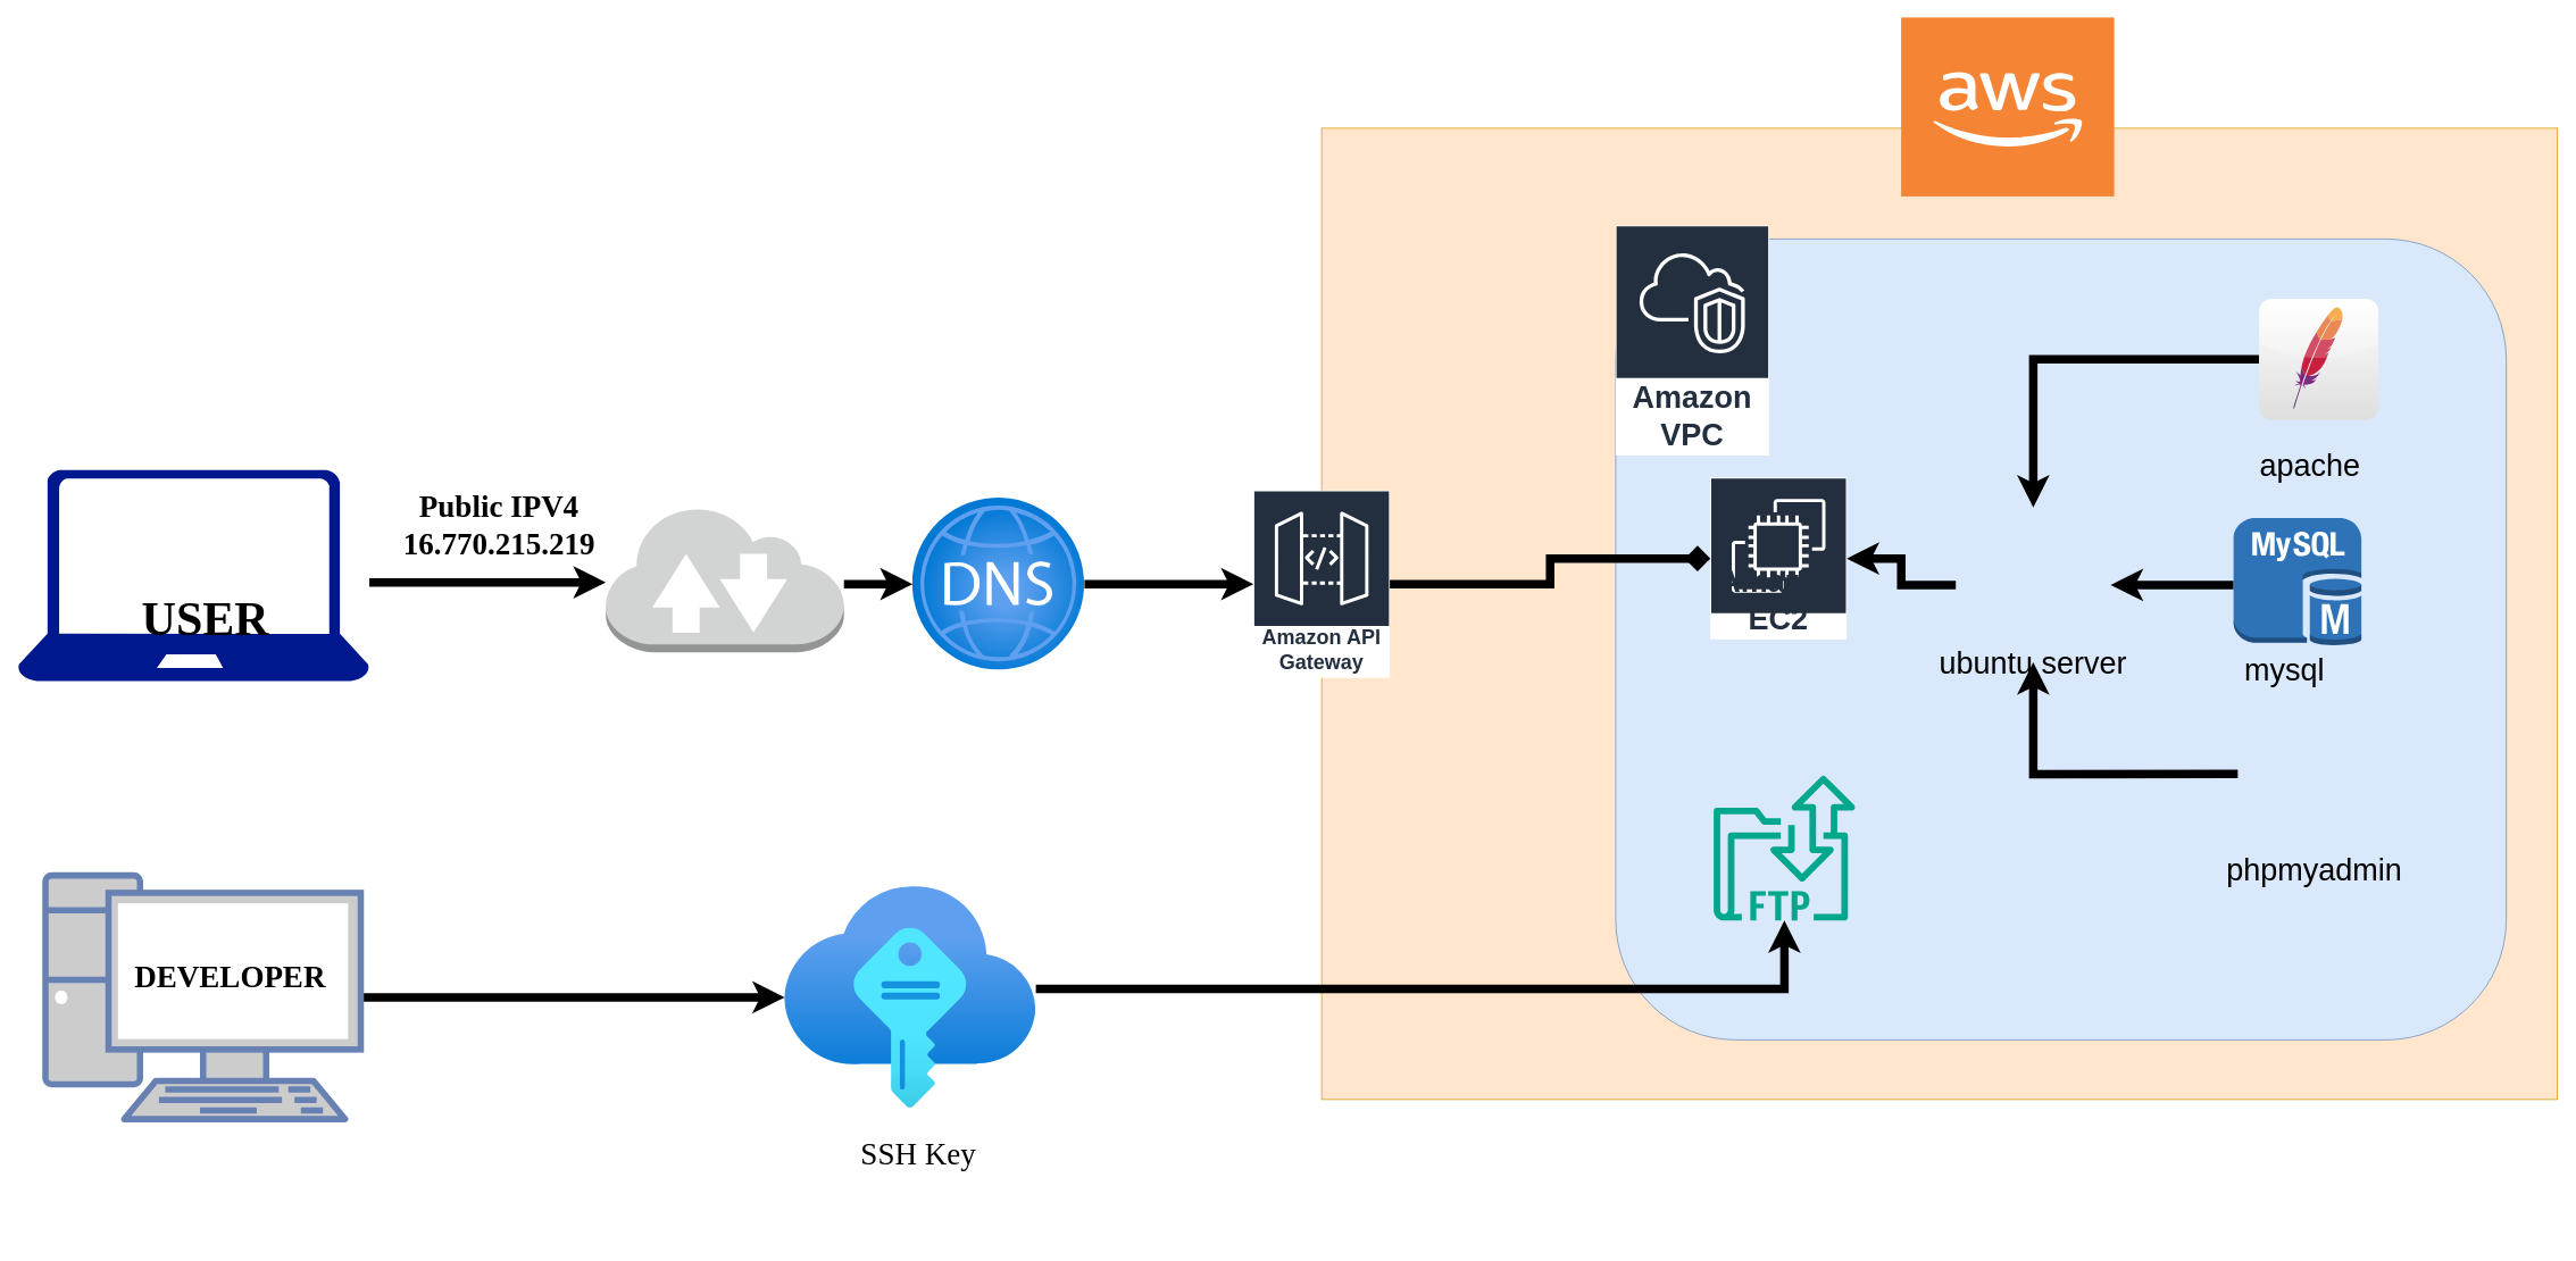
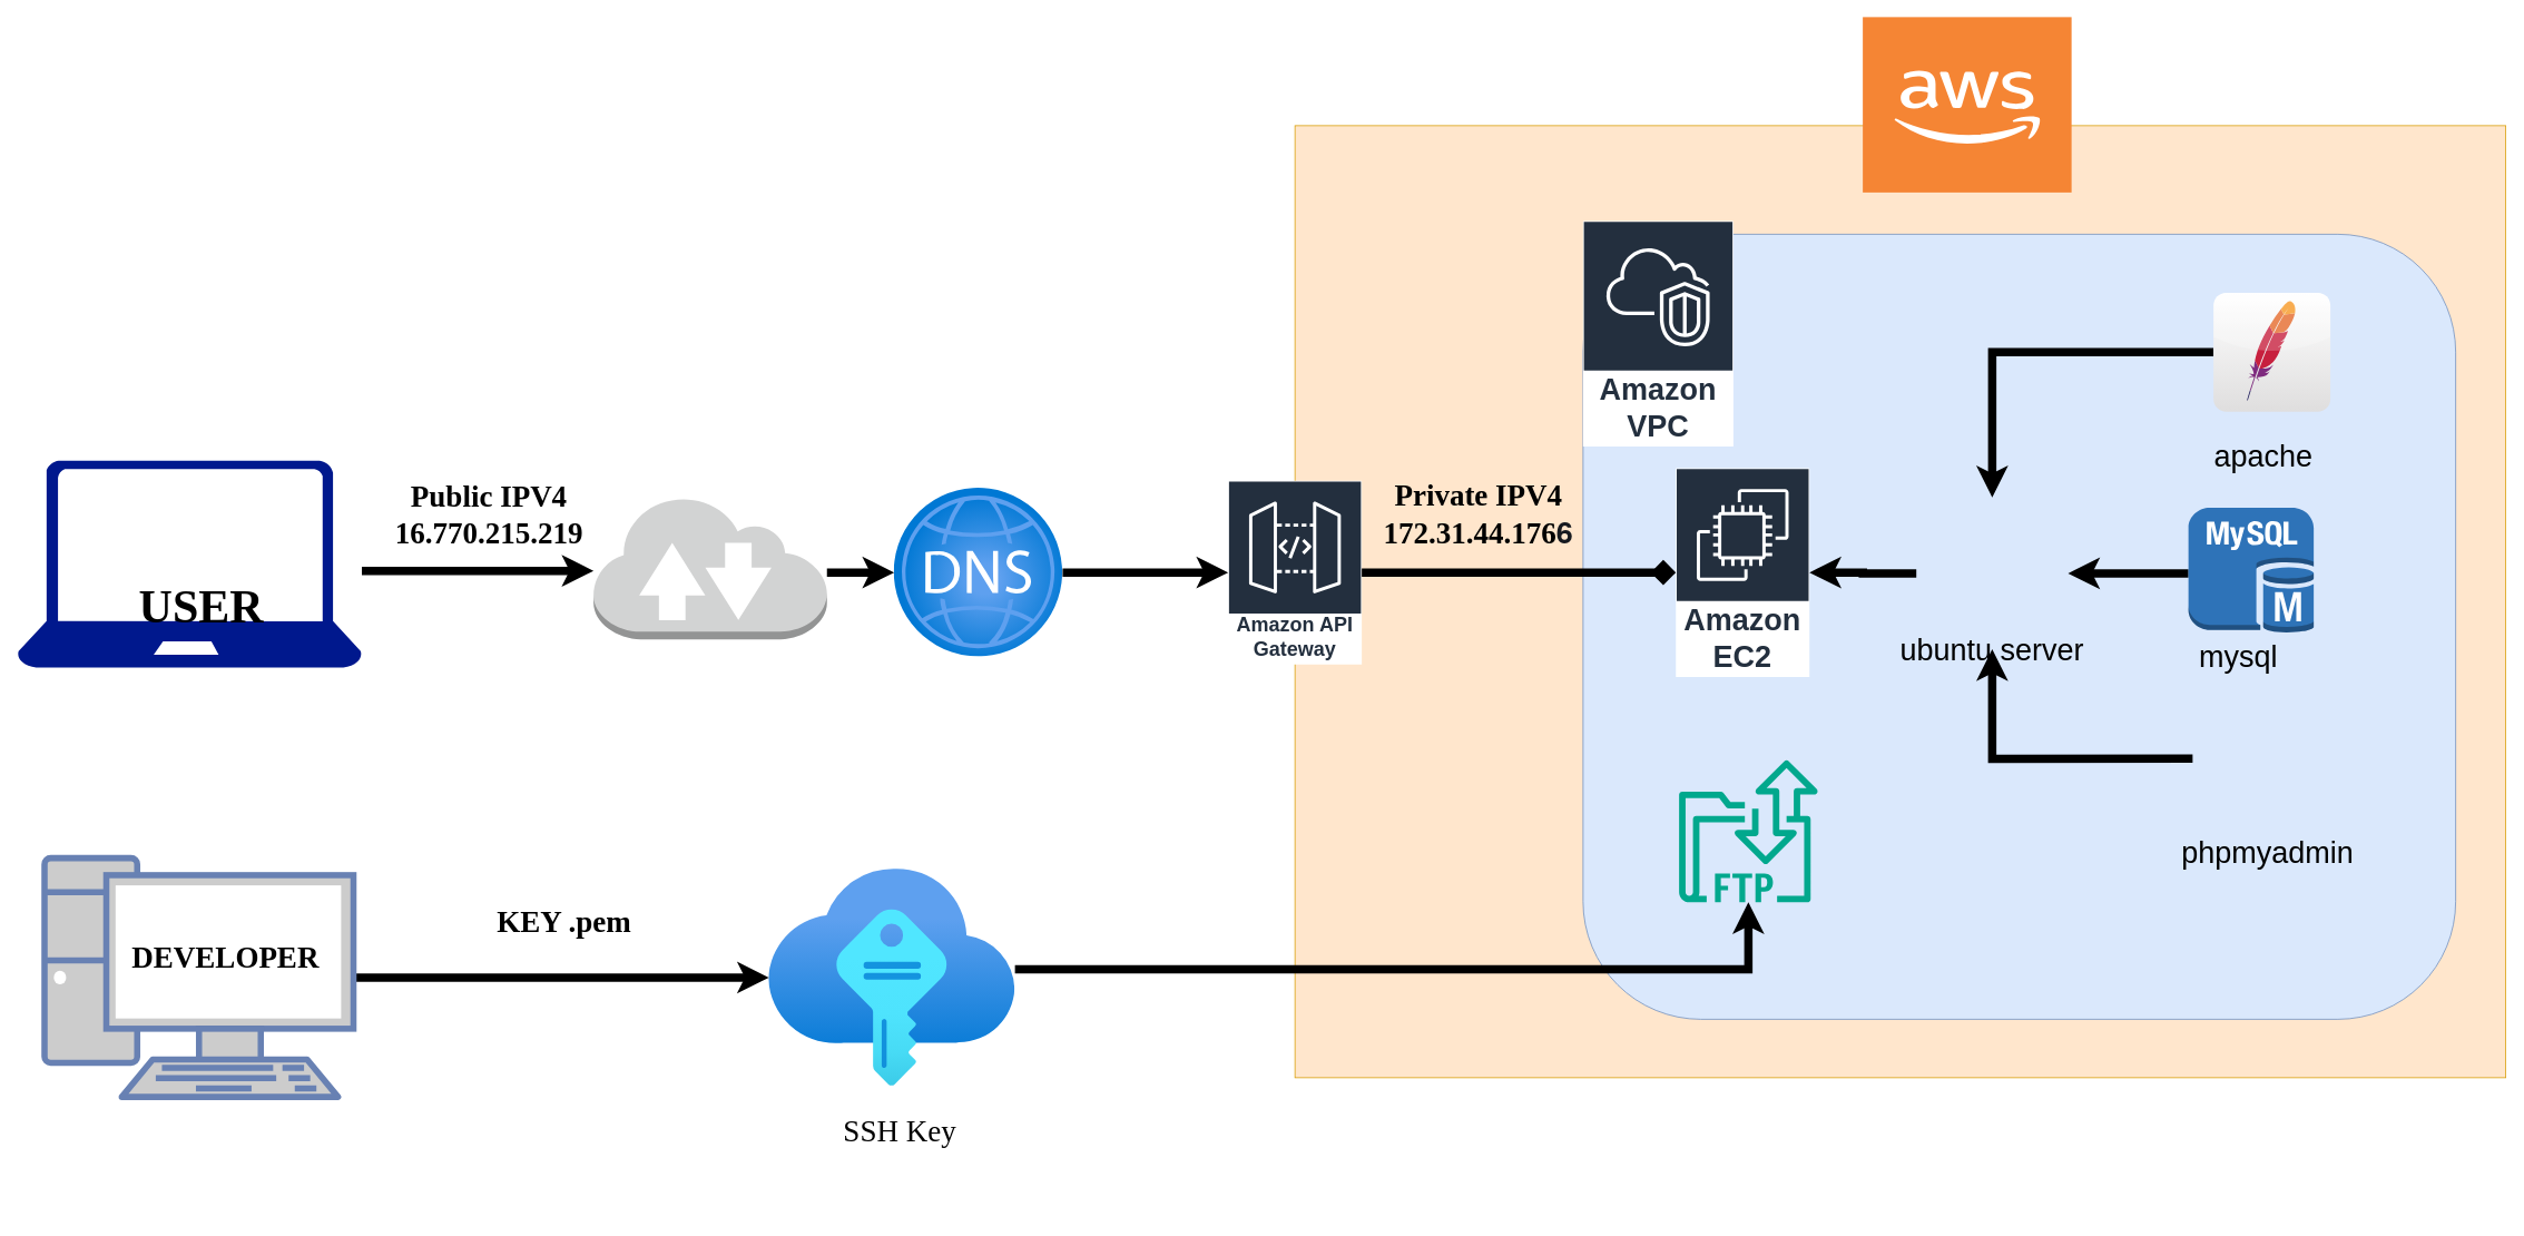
+ <mxCell id="5" value="&lt;font style=&quot;font-size: 36px;&quot;&gt;&lt;span style=&quot;font-family: &amp;quot;Times New Roman&amp;quot;; text-align: start; white-space: pre;&quot;&gt;&lt;b&gt;Private IPV4&lt;/b&gt;&lt;/span&gt;&lt;/font&gt;&lt;div&gt;&lt;div style=&quot;text-align: start;&quot;&gt;&lt;font face=&quot;Times New Roman&quot;&gt;&lt;span style=&quot;font-size: 36px; white-space: pre;&quot;&gt;&lt;b&gt;172.31.44.176&lt;/b&gt;&lt;/span&gt;&lt;/font&gt;&lt;b style=&quot;font-size: 36px; color: rgb(22, 25, 31); font-family: &amp;quot;Amazon Ember&amp;quot;, &amp;quot;Helvetica Neue&amp;quot;, Roboto, Arial, sans-serif;&quot;&gt;6&lt;/b&gt;&lt;/div&gt;&lt;div style=&quot;&quot;&gt;&lt;div style=&quot;font-size: 36px;&quot;&gt;&lt;span style=&quot;font-family: &amp;quot;Times New Roman&amp;quot;; text-align: start; white-space: pre;&quot;&gt;&lt;br&gt;&lt;/span&gt;&lt;/div&gt;&lt;/div&gt;&lt;/div&gt;" style="text;html=1;align=center;verticalAlign=middle;whiteSpace=wrap;rounded=0;" vertex="1" parent="1"><mxGeometry x="1645" y="570.13" width="250" height="135.75" as="geometry" /></mxCell>
- <mxCell id="10" value="&lt;font style=&quot;font-size: 36px;&quot;&gt;Amazon EC2&lt;/font&gt;" style="sketch=0;outlineConnect=0;fontColor=#232F3E;gradientColor=none;strokeColor=#ffffff;fillColor=#232F3E;dashed=0;verticalLabelPosition=middle;verticalAlign=bottom;align=center;html=1;whiteSpace=wrap;fontSize=10;fontStyle=1;spacing=3;shape=mxgraph.aws4.productIcon;prIcon=mxgraph.aws4.ec2;" vertex="1" parent="1"><mxGeometry x="2006.15" y="560" width="160" height="190" as="geometry" /></mxCell>
+ <mxCell id="10" value="&lt;font style=&quot;font-size: 36px;&quot;&gt;Amazon EC2&lt;/font&gt;" style="sketch=0;outlineConnect=0;fontColor=#232F3E;gradientColor=none;strokeColor=#ffffff;fillColor=#232F3E;dashed=0;verticalLabelPosition=middle;verticalAlign=bottom;align=center;html=1;whiteSpace=wrap;fontSize=10;fontStyle=1;spacing=3;shape=mxgraph.aws4.productIcon;prIcon=mxgraph.aws4.ec2;" vertex="1" parent="1"><mxGeometry x="2006.15" y="560" width="160" height="250" as="geometry" /></mxCell>
+ <mxCell id="35" value="&lt;div&gt;&lt;div style=&quot;font-size: 36px;&quot;&gt;&lt;span style=&quot;font-family: &amp;quot;Times New Roman&amp;quot;; text-align: start; white-space: pre;&quot;&gt;&lt;b&gt;KEY .pem&lt;/b&gt;&lt;/span&gt;&lt;/div&gt;&lt;/div&gt;" style="text;html=1;align=center;verticalAlign=middle;whiteSpace=wrap;rounded=0;" vertex="1" parent="1"><mxGeometry x="550" y="1000" width="250" height="207.5" as="geometry" /></mxCell>
